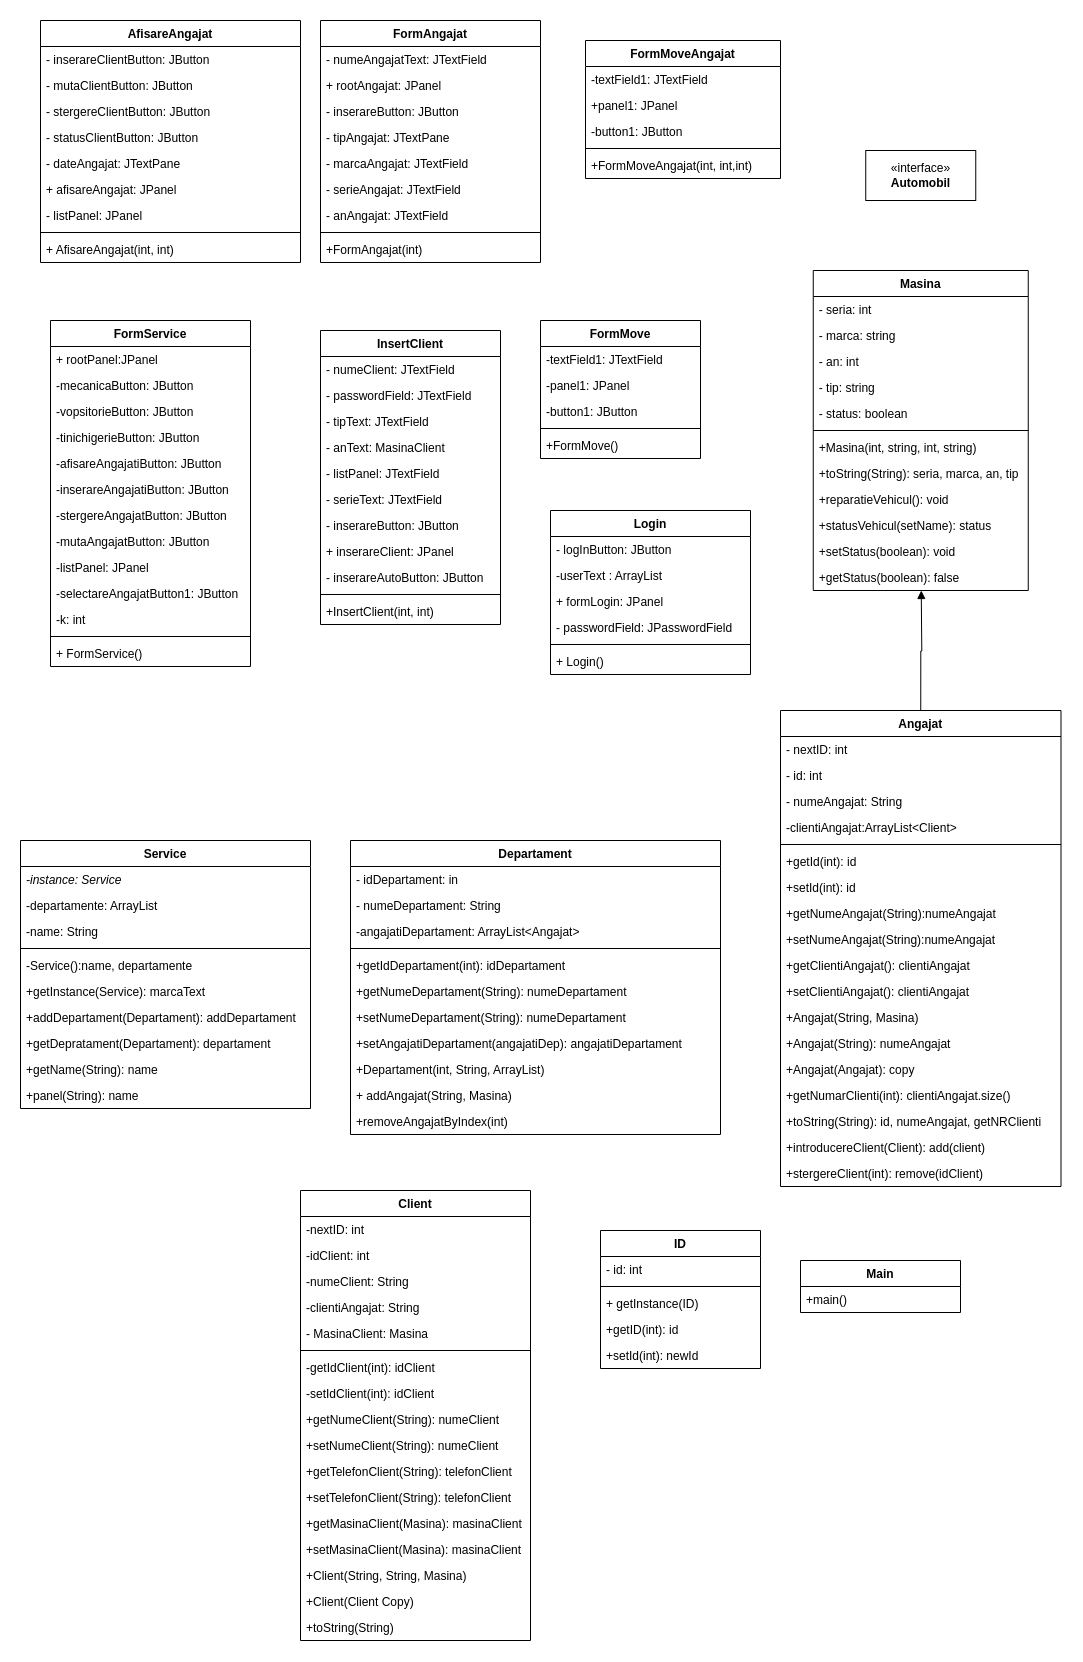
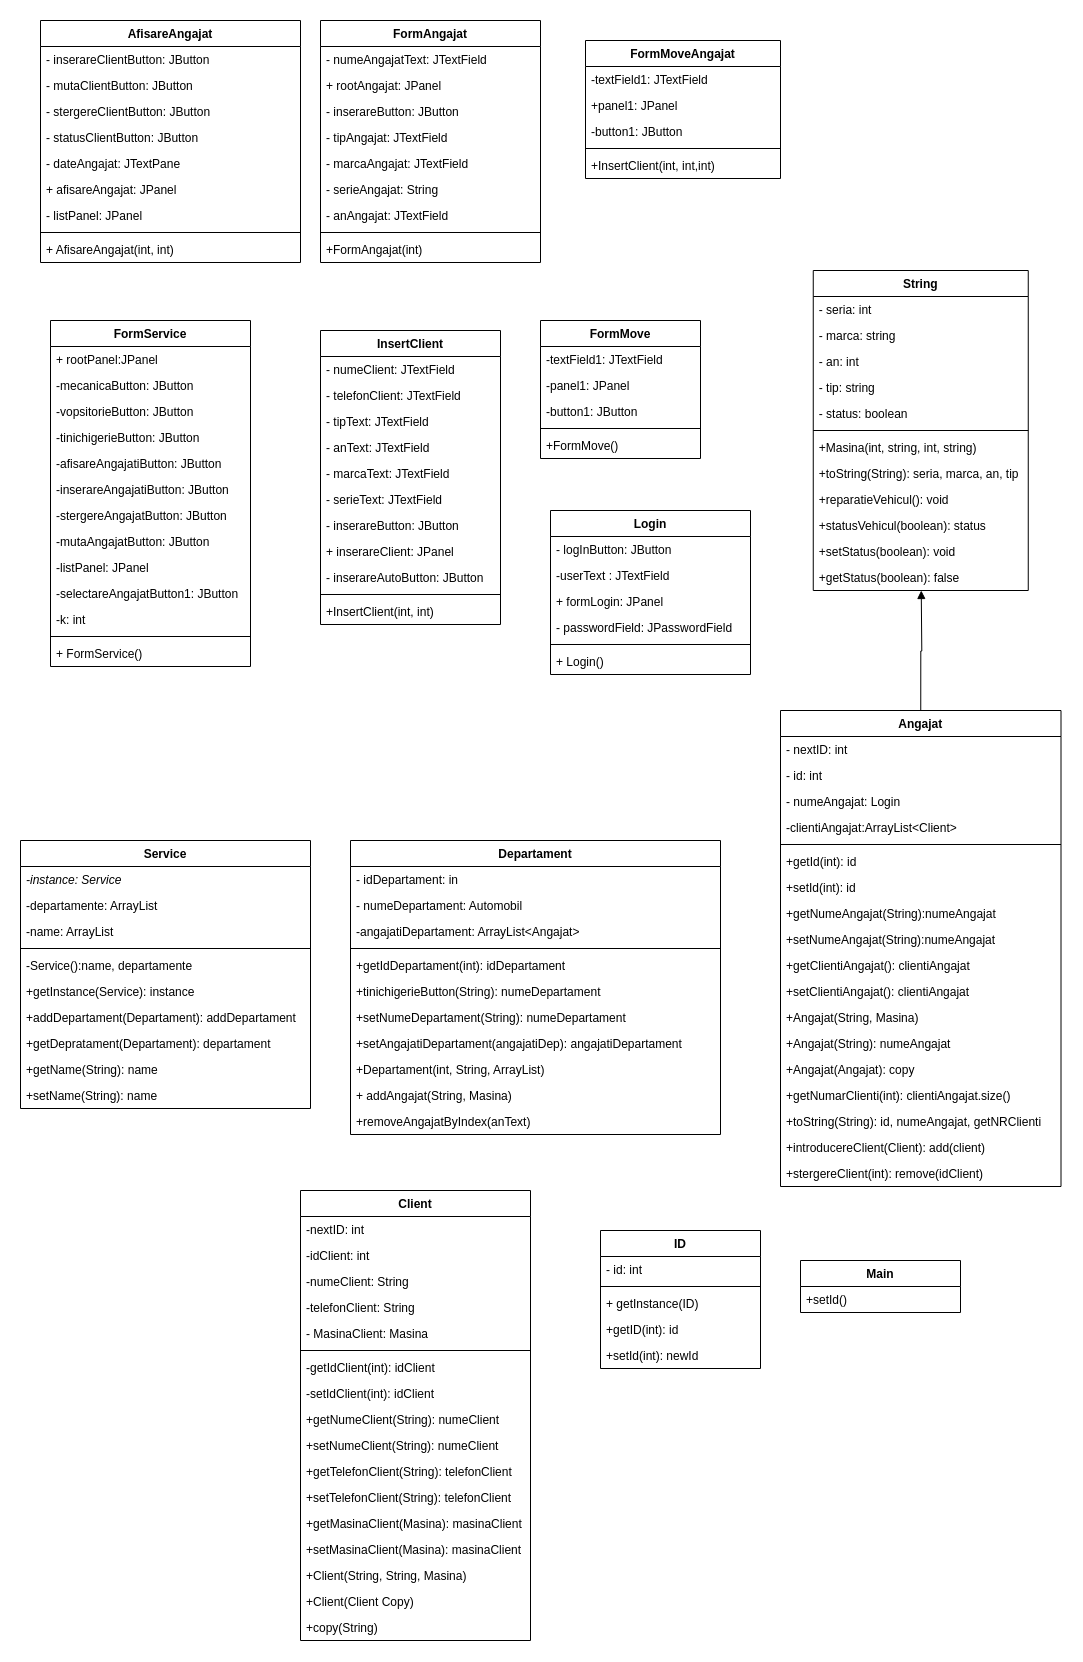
- <mxCell id="51" value="- tipAngajat: JTextPane" style="text;strokeColor=none;fillColor=none;align=left;verticalAlign=top;spacingLeft=4;spacingRight=4;overflow=hidden;rotatable=0;points=[[0,0.5],[1,0.5]];portConstraint=eastwest;" vertex="1" parent="47"><mxGeometry y="104" width="220" height="26" as="geometry" /></mxCell>
+ <mxCell id="51" value="- tipAngajat: JTextField" style="text;strokeColor=none;fillColor=none;align=left;verticalAlign=top;spacingLeft=4;spacingRight=4;overflow=hidden;rotatable=0;points=[[0,0.5],[1,0.5]];portConstraint=eastwest;" vertex="1" parent="47"><mxGeometry y="104" width="220" height="26" as="geometry" /></mxCell>
- <mxCell id="150" value="+FormMoveAngajat(int, int,int)" style="text;strokeColor=none;fillColor=none;align=left;verticalAlign=top;spacingLeft=4;spacingRight=4;overflow=hidden;rotatable=0;points=[[0,0.5],[1,0.5]];portConstraint=eastwest;" vertex="1" parent="145"><mxGeometry y="112" width="195" height="26" as="geometry" /></mxCell>
+ <mxCell id="150" value="+InsertClient(int, int,int)" style="text;strokeColor=none;fillColor=none;align=left;verticalAlign=top;spacingLeft=4;spacingRight=4;overflow=hidden;rotatable=0;points=[[0,0.5],[1,0.5]];portConstraint=eastwest;" vertex="1" parent="145"><mxGeometry y="112" width="195" height="26" as="geometry" /></mxCell>
- <mxCell id="2" value="«interface»&lt;br&gt;&lt;b&gt;Automobil&lt;/b&gt;" style="html=1;" vertex="1" parent="1"><mxGeometry x="865.25" y="150" width="110" height="50" as="geometry" /></mxCell>
- <mxCell id="53" value="- serieAngajat: JTextField" style="text;strokeColor=none;fillColor=none;align=left;verticalAlign=top;spacingLeft=4;spacingRight=4;overflow=hidden;rotatable=0;points=[[0,0.5],[1,0.5]];portConstraint=eastwest;" vertex="1" parent="47"><mxGeometry y="156" width="220" height="26" as="geometry" /></mxCell>
+ <mxCell id="53" value="- serieAngajat: String" style="text;strokeColor=none;fillColor=none;align=left;verticalAlign=top;spacingLeft=4;spacingRight=4;overflow=hidden;rotatable=0;points=[[0,0.5],[1,0.5]];portConstraint=eastwest;" vertex="1" parent="47"><mxGeometry y="156" width="220" height="26" as="geometry" /></mxCell>
- <mxCell id="3" value="Masina" style="swimlane;fontStyle=1;align=center;verticalAlign=top;childLayout=stackLayout;horizontal=1;startSize=26;horizontalStack=0;resizeParent=1;resizeParentMax=0;resizeLast=0;collapsible=1;marginBottom=0;" vertex="1" parent="1"><mxGeometry x="812.75" y="270" width="215" height="320" as="geometry"><mxRectangle x="530" y="340" width="80" height="30" as="alternateBounds" /></mxGeometry></mxCell>
+ <mxCell id="3" value="String" style="swimlane;fontStyle=1;align=center;verticalAlign=top;childLayout=stackLayout;horizontal=1;startSize=26;horizontalStack=0;resizeParent=1;resizeParentMax=0;resizeLast=0;collapsible=1;marginBottom=0;" vertex="1" parent="1"><mxGeometry x="812.75" y="270" width="215" height="320" as="geometry"><mxRectangle x="530" y="340" width="80" height="30" as="alternateBounds" /></mxGeometry></mxCell>
- <mxCell id="73" value="- passwordField: JTextField" style="text;strokeColor=none;fillColor=none;align=left;verticalAlign=top;spacingLeft=4;spacingRight=4;overflow=hidden;rotatable=0;points=[[0,0.5],[1,0.5]];portConstraint=eastwest;" vertex="1" parent="71"><mxGeometry y="52" width="180" height="26" as="geometry" /></mxCell>
+ <mxCell id="73" value="- telefonClient: JTextField" style="text;strokeColor=none;fillColor=none;align=left;verticalAlign=top;spacingLeft=4;spacingRight=4;overflow=hidden;rotatable=0;points=[[0,0.5],[1,0.5]];portConstraint=eastwest;" vertex="1" parent="71"><mxGeometry y="52" width="180" height="26" as="geometry" /></mxCell>
- <mxCell id="75" value="- anText: MasinaClient" style="text;strokeColor=none;fillColor=none;align=left;verticalAlign=top;spacingLeft=4;spacingRight=4;overflow=hidden;rotatable=0;points=[[0,0.5],[1,0.5]];portConstraint=eastwest;" vertex="1" parent="71"><mxGeometry y="104" width="180" height="26" as="geometry" /></mxCell>
+ <mxCell id="75" value="- anText: JTextField" style="text;strokeColor=none;fillColor=none;align=left;verticalAlign=top;spacingLeft=4;spacingRight=4;overflow=hidden;rotatable=0;points=[[0,0.5],[1,0.5]];portConstraint=eastwest;" vertex="1" parent="71"><mxGeometry y="104" width="180" height="26" as="geometry" /></mxCell>
- <mxCell id="76" value="- listPanel: JTextField" style="text;strokeColor=none;fillColor=none;align=left;verticalAlign=top;spacingLeft=4;spacingRight=4;overflow=hidden;rotatable=0;points=[[0,0.5],[1,0.5]];portConstraint=eastwest;" vertex="1" parent="71"><mxGeometry y="130" width="180" height="26" as="geometry" /></mxCell>
+ <mxCell id="76" value="- marcaText: JTextField" style="text;strokeColor=none;fillColor=none;align=left;verticalAlign=top;spacingLeft=4;spacingRight=4;overflow=hidden;rotatable=0;points=[[0,0.5],[1,0.5]];portConstraint=eastwest;" vertex="1" parent="71"><mxGeometry y="130" width="180" height="26" as="geometry" /></mxCell>
- <mxCell id="13" value="+statusVehicul(setName): status" style="text;strokeColor=none;fillColor=none;align=left;verticalAlign=top;spacingLeft=4;spacingRight=4;overflow=hidden;rotatable=0;points=[[0,0.5],[1,0.5]];portConstraint=eastwest;" vertex="1" parent="3"><mxGeometry y="242" width="215" height="26" as="geometry" /></mxCell>
+ <mxCell id="13" value="+statusVehicul(boolean): status" style="text;strokeColor=none;fillColor=none;align=left;verticalAlign=top;spacingLeft=4;spacingRight=4;overflow=hidden;rotatable=0;points=[[0,0.5],[1,0.5]];portConstraint=eastwest;" vertex="1" parent="3"><mxGeometry y="242" width="215" height="26" as="geometry" /></mxCell>
- <mxCell id="91" value="-userText : ArrayList" style="text;strokeColor=none;fillColor=none;align=left;verticalAlign=top;spacingLeft=4;spacingRight=4;overflow=hidden;rotatable=0;points=[[0,0.5],[1,0.5]];portConstraint=eastwest;" vertex="1" parent="89"><mxGeometry y="52" width="200" height="26" as="geometry" /></mxCell>
+ <mxCell id="91" value="-userText : JTextField" style="text;strokeColor=none;fillColor=none;align=left;verticalAlign=top;spacingLeft=4;spacingRight=4;overflow=hidden;rotatable=0;points=[[0,0.5],[1,0.5]];portConstraint=eastwest;" vertex="1" parent="89"><mxGeometry y="52" width="200" height="26" as="geometry" /></mxCell>
- <mxCell id="19" value="- numeAngajat: String&#10;" style="text;strokeColor=none;fillColor=none;align=left;verticalAlign=top;spacingLeft=4;spacingRight=4;overflow=hidden;rotatable=0;points=[[0,0.5],[1,0.5]];portConstraint=eastwest;" vertex="1" parent="16"><mxGeometry y="78" width="280.5" height="26" as="geometry" /></mxCell>
+ <mxCell id="19" value="- numeAngajat: Login&#10;" style="text;strokeColor=none;fillColor=none;align=left;verticalAlign=top;spacingLeft=4;spacingRight=4;overflow=hidden;rotatable=0;points=[[0,0.5],[1,0.5]];portConstraint=eastwest;" vertex="1" parent="16"><mxGeometry y="78" width="280.5" height="26" as="geometry" /></mxCell>
- <mxCell id="98" value="- numeDepartament: String" style="text;strokeColor=none;fillColor=none;align=left;verticalAlign=top;spacingLeft=4;spacingRight=4;overflow=hidden;rotatable=0;points=[[0,0.5],[1,0.5]];portConstraint=eastwest;" vertex="1" parent="96"><mxGeometry y="52" width="370" height="26" as="geometry" /></mxCell>
+ <mxCell id="98" value="- numeDepartament: Automobil" style="text;strokeColor=none;fillColor=none;align=left;verticalAlign=top;spacingLeft=4;spacingRight=4;overflow=hidden;rotatable=0;points=[[0,0.5],[1,0.5]];portConstraint=eastwest;" vertex="1" parent="96"><mxGeometry y="52" width="370" height="26" as="geometry" /></mxCell>
- <mxCell id="111" value="-name: String" style="text;strokeColor=none;fillColor=none;align=left;verticalAlign=top;spacingLeft=4;spacingRight=4;overflow=hidden;rotatable=0;points=[[0,0.5],[1,0.5]];portConstraint=eastwest;fontStyle=0" vertex="1" parent="108"><mxGeometry y="78" width="290" height="26" as="geometry" /></mxCell>
+ <mxCell id="111" value="-name: ArrayList" style="text;strokeColor=none;fillColor=none;align=left;verticalAlign=top;spacingLeft=4;spacingRight=4;overflow=hidden;rotatable=0;points=[[0,0.5],[1,0.5]];portConstraint=eastwest;fontStyle=0" vertex="1" parent="108"><mxGeometry y="78" width="290" height="26" as="geometry" /></mxCell>
- <mxCell id="114" value="+getInstance(Service): marcaText" style="text;strokeColor=none;fillColor=none;align=left;verticalAlign=top;spacingLeft=4;spacingRight=4;overflow=hidden;rotatable=0;points=[[0,0.5],[1,0.5]];portConstraint=eastwest;" vertex="1" parent="108"><mxGeometry y="138" width="290" height="26" as="geometry" /></mxCell>
+ <mxCell id="114" value="+getInstance(Service): instance" style="text;strokeColor=none;fillColor=none;align=left;verticalAlign=top;spacingLeft=4;spacingRight=4;overflow=hidden;rotatable=0;points=[[0,0.5],[1,0.5]];portConstraint=eastwest;" vertex="1" parent="108"><mxGeometry y="138" width="290" height="26" as="geometry" /></mxCell>
- <mxCell id="102" value="+getNumeDepartament(String): numeDepartament" style="text;strokeColor=none;fillColor=none;align=left;verticalAlign=top;spacingLeft=4;spacingRight=4;overflow=hidden;rotatable=0;points=[[0,0.5],[1,0.5]];portConstraint=eastwest;" vertex="1" parent="96"><mxGeometry y="138" width="370" height="26" as="geometry" /></mxCell>
+ <mxCell id="102" value="+tinichigerieButton(String): numeDepartament" style="text;strokeColor=none;fillColor=none;align=left;verticalAlign=top;spacingLeft=4;spacingRight=4;overflow=hidden;rotatable=0;points=[[0,0.5],[1,0.5]];portConstraint=eastwest;" vertex="1" parent="96"><mxGeometry y="138" width="370" height="26" as="geometry" /></mxCell>
- <mxCell id="118" value="+panel(String): name" style="text;strokeColor=none;fillColor=none;align=left;verticalAlign=top;spacingLeft=4;spacingRight=4;overflow=hidden;rotatable=0;points=[[0,0.5],[1,0.5]];portConstraint=eastwest;" vertex="1" parent="108"><mxGeometry y="242" width="290" height="26" as="geometry" /></mxCell>
+ <mxCell id="118" value="+setName(String): name" style="text;strokeColor=none;fillColor=none;align=left;verticalAlign=top;spacingLeft=4;spacingRight=4;overflow=hidden;rotatable=0;points=[[0,0.5],[1,0.5]];portConstraint=eastwest;" vertex="1" parent="108"><mxGeometry y="242" width="290" height="26" as="geometry" /></mxCell>
- <mxCell id="107" value="+removeAngajatByIndex(int)" style="text;strokeColor=none;fillColor=none;align=left;verticalAlign=top;spacingLeft=4;spacingRight=4;overflow=hidden;rotatable=0;points=[[0,0.5],[1,0.5]];portConstraint=eastwest;" vertex="1" parent="96"><mxGeometry y="268" width="370" height="26" as="geometry" /></mxCell>
+ <mxCell id="107" value="+removeAngajatByIndex(anText)" style="text;strokeColor=none;fillColor=none;align=left;verticalAlign=top;spacingLeft=4;spacingRight=4;overflow=hidden;rotatable=0;points=[[0,0.5],[1,0.5]];portConstraint=eastwest;" vertex="1" parent="96"><mxGeometry y="268" width="370" height="26" as="geometry" /></mxCell>
- <mxCell id="120" value="+main()" style="text;strokeColor=none;fillColor=none;align=left;verticalAlign=top;spacingLeft=4;spacingRight=4;overflow=hidden;rotatable=0;points=[[0,0.5],[1,0.5]];portConstraint=eastwest;" vertex="1" parent="119"><mxGeometry y="26" width="160" height="26" as="geometry" /></mxCell>
+ <mxCell id="120" value="+setId()" style="text;strokeColor=none;fillColor=none;align=left;verticalAlign=top;spacingLeft=4;spacingRight=4;overflow=hidden;rotatable=0;points=[[0,0.5],[1,0.5]];portConstraint=eastwest;" vertex="1" parent="119"><mxGeometry y="26" width="160" height="26" as="geometry" /></mxCell>
- <mxCell id="125" value="-clientiAngajat: String" style="text;strokeColor=none;fillColor=none;align=left;verticalAlign=top;spacingLeft=4;spacingRight=4;overflow=hidden;rotatable=0;points=[[0,0.5],[1,0.5]];portConstraint=eastwest;" vertex="1" parent="121"><mxGeometry y="104" width="230" height="26" as="geometry" /></mxCell>
+ <mxCell id="125" value="-telefonClient: String" style="text;strokeColor=none;fillColor=none;align=left;verticalAlign=top;spacingLeft=4;spacingRight=4;overflow=hidden;rotatable=0;points=[[0,0.5],[1,0.5]];portConstraint=eastwest;" vertex="1" parent="121"><mxGeometry y="104" width="230" height="26" as="geometry" /></mxCell>
- <mxCell id="138" value="+toString(String)" style="text;strokeColor=none;fillColor=none;align=left;verticalAlign=top;spacingLeft=4;spacingRight=4;overflow=hidden;rotatable=0;points=[[0,0.5],[1,0.5]];portConstraint=eastwest;" vertex="1" parent="121"><mxGeometry y="424" width="230" height="26" as="geometry" /></mxCell>
+ <mxCell id="138" value="+copy(String)" style="text;strokeColor=none;fillColor=none;align=left;verticalAlign=top;spacingLeft=4;spacingRight=4;overflow=hidden;rotatable=0;points=[[0,0.5],[1,0.5]];portConstraint=eastwest;" vertex="1" parent="121"><mxGeometry y="424" width="230" height="26" as="geometry" /></mxCell>
